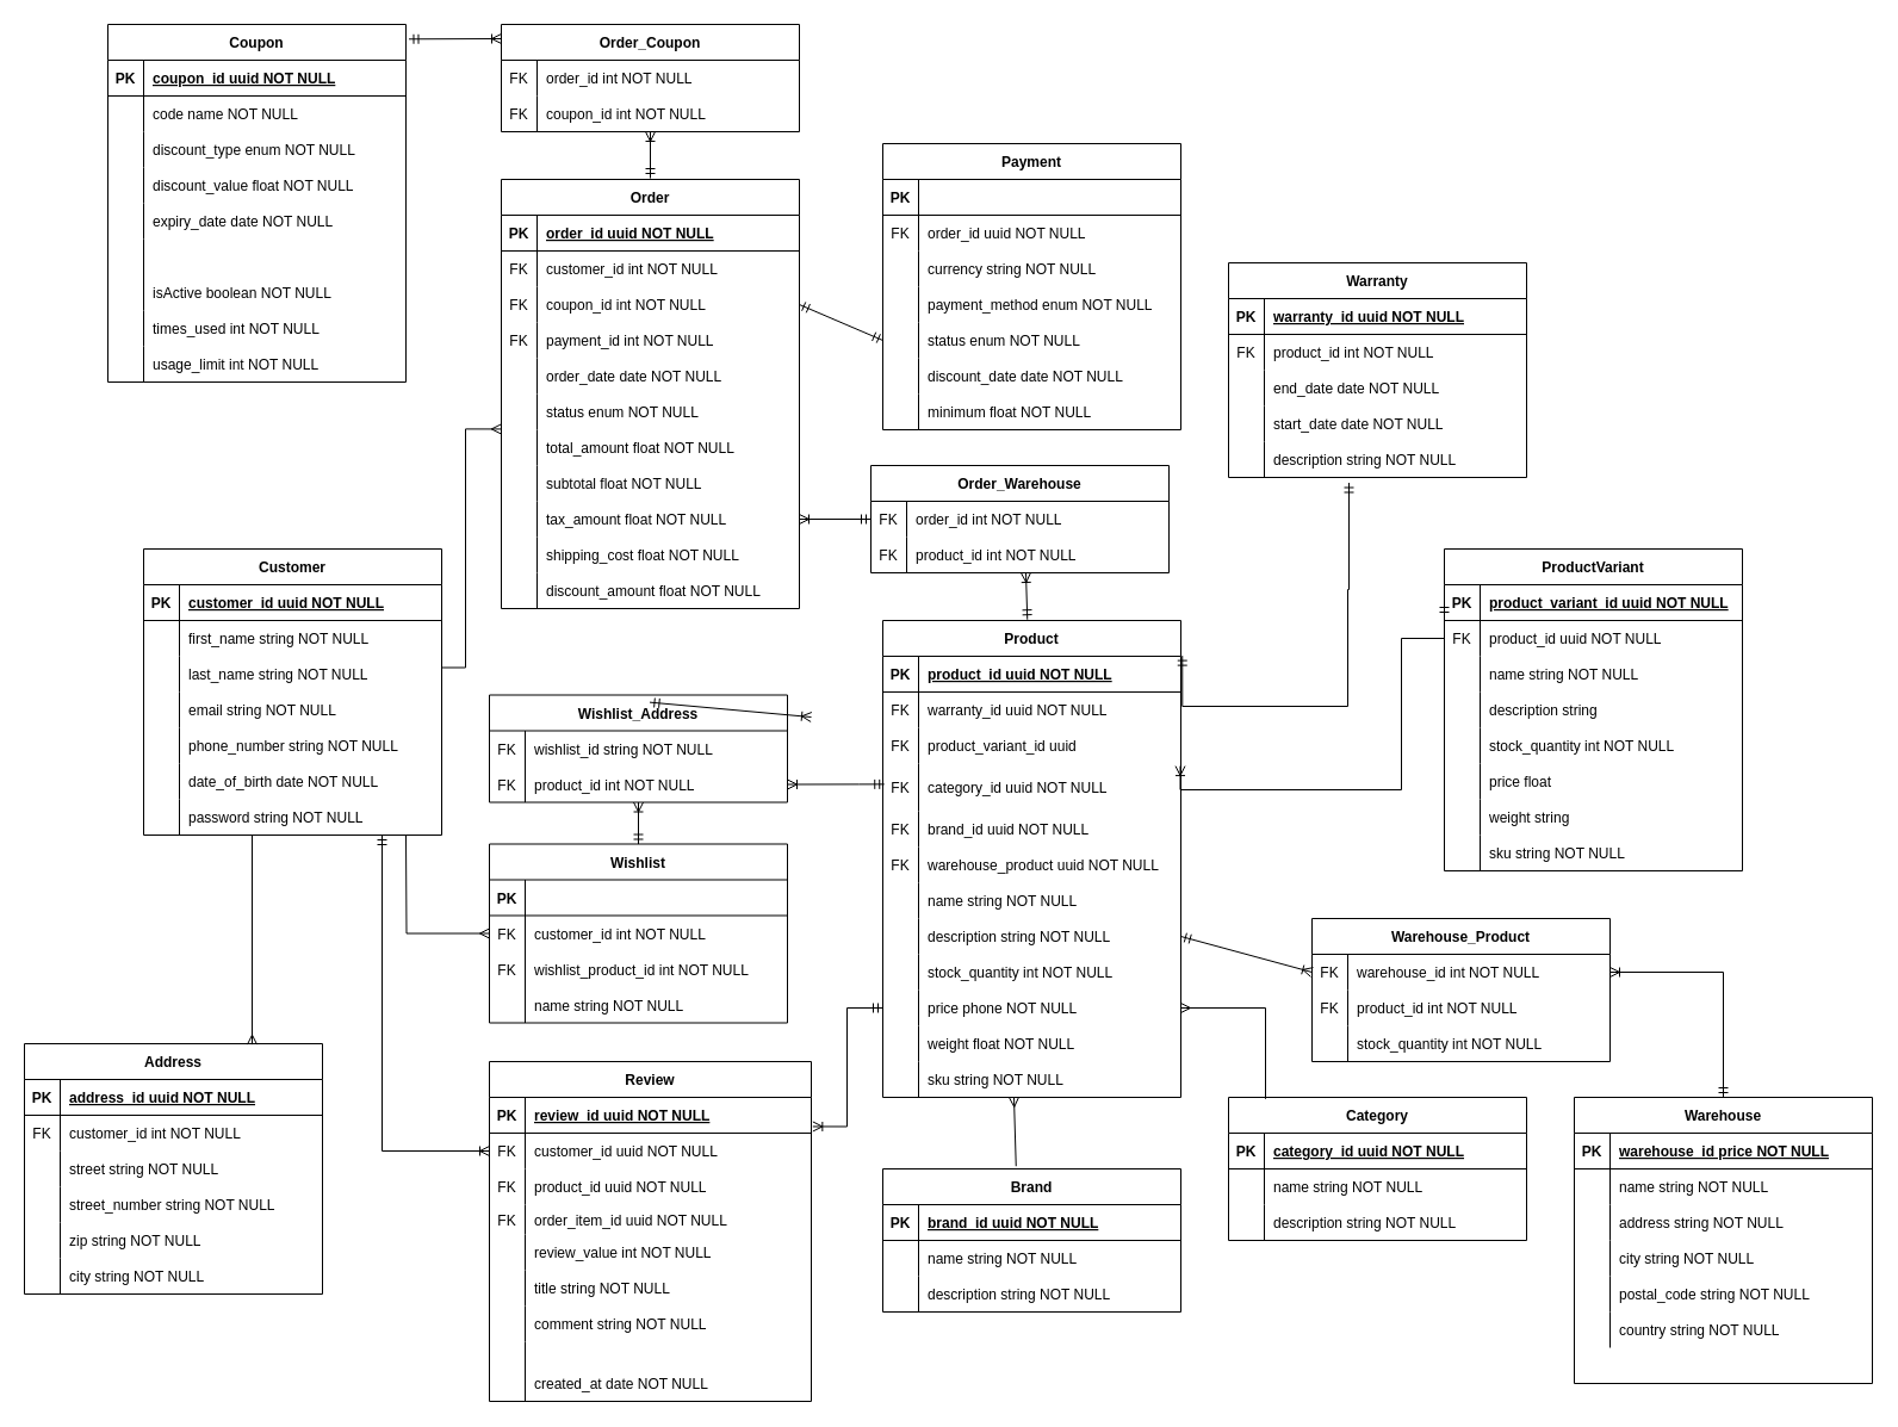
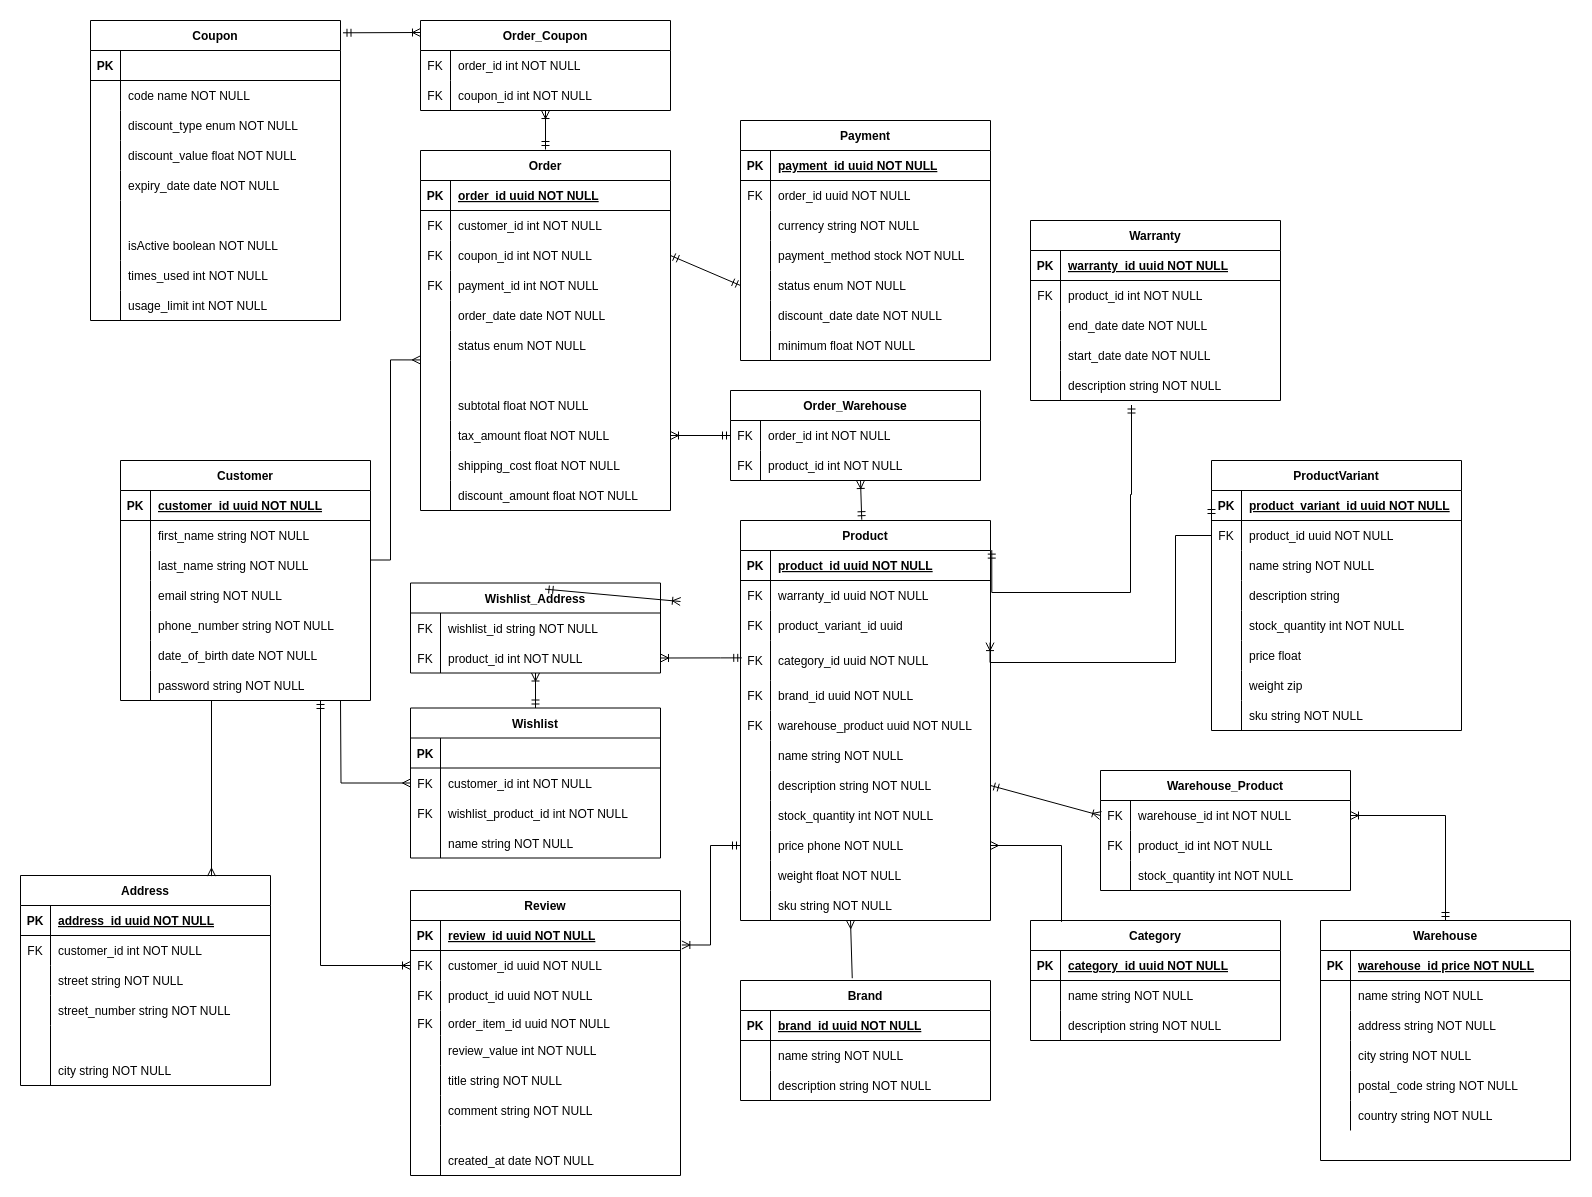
- <mxCell id="39" value="coupon_id uuid NOT NULL " style="shape=partialRectangle;overflow=hidden;connectable=0;fillColor=none;top=0;left=0;bottom=0;right=0;align=left;spacingLeft=6;fontStyle=5;" vertex="1" parent="37"><mxGeometry x="30" width="220" height="30" as="geometry"><mxRectangle width="220" height="30" as="alternateBounds" /></mxGeometry></mxCell>
+ <mxCell id="75" value="payment_id uuid NOT NULL" style="shape=partialRectangle;overflow=hidden;connectable=0;fillColor=none;top=0;left=0;bottom=0;right=0;align=left;spacingLeft=6;fontStyle=5;" vertex="1" parent="73"><mxGeometry x="30" width="220" height="30" as="geometry"><mxRectangle width="220" height="30" as="alternateBounds" /></mxGeometry></mxCell>
- <mxCell id="84" value="payment_method enum NOT NULL" style="shape=partialRectangle;overflow=hidden;connectable=0;fillColor=none;top=0;left=0;bottom=0;right=0;align=left;spacingLeft=6;" vertex="1" parent="82"><mxGeometry x="30" width="220" height="30" as="geometry"><mxRectangle width="220" height="30" as="alternateBounds" /></mxGeometry></mxCell>
+ <mxCell id="84" value="payment_method stock NOT NULL" style="shape=partialRectangle;overflow=hidden;connectable=0;fillColor=none;top=0;left=0;bottom=0;right=0;align=left;spacingLeft=6;" vertex="1" parent="82"><mxGeometry x="30" width="220" height="30" as="geometry"><mxRectangle width="220" height="30" as="alternateBounds" /></mxGeometry></mxCell>
- <mxCell id="23" value="total_amount float NOT NULL" style="shape=partialRectangle;overflow=hidden;connectable=0;fillColor=none;top=0;left=0;bottom=0;right=0;align=left;spacingLeft=6;" vertex="1" parent="21"><mxGeometry x="30" width="220" height="30" as="geometry"><mxRectangle width="220" height="30" as="alternateBounds" /></mxGeometry></mxCell>
- <mxCell id="325" value="weight string" style="shape=partialRectangle;overflow=hidden;connectable=0;fillColor=none;top=0;left=0;bottom=0;right=0;align=left;spacingLeft=6;" vertex="1" parent="323"><mxGeometry x="30" width="220" height="30" as="geometry"><mxRectangle width="220" height="30" as="alternateBounds" /></mxGeometry></mxCell>
+ <mxCell id="325" value="weight zip" style="shape=partialRectangle;overflow=hidden;connectable=0;fillColor=none;top=0;left=0;bottom=0;right=0;align=left;spacingLeft=6;" vertex="1" parent="323"><mxGeometry x="30" width="220" height="30" as="geometry"><mxRectangle width="220" height="30" as="alternateBounds" /></mxGeometry></mxCell>
- <mxCell id="186" value="zip string NOT NULL" style="shape=partialRectangle;overflow=hidden;connectable=0;fillColor=none;top=0;left=0;bottom=0;right=0;align=left;spacingLeft=6;" vertex="1" parent="184"><mxGeometry x="30" width="220" height="30" as="geometry"><mxRectangle width="220" height="30" as="alternateBounds" /></mxGeometry></mxCell>
